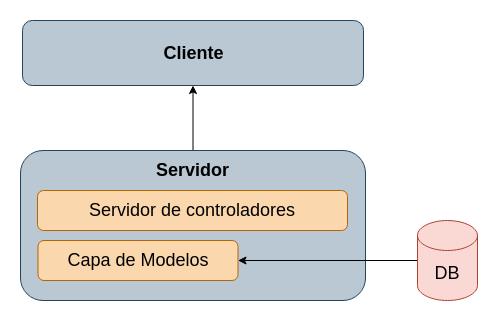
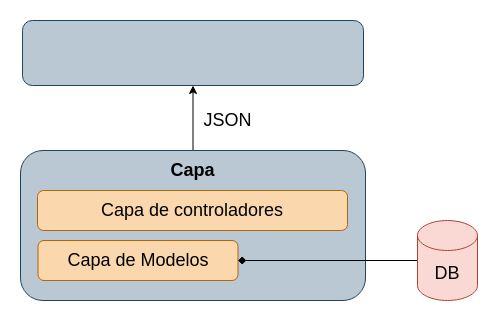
- <mxCell id="5" value="Cliente" style="text;html=1;align=center;verticalAlign=middle;resizable=0;points=[];autosize=1;strokeColor=none;fillColor=none;fontStyle=1;fontSize=18;" parent="1" vertex="1"><mxGeometry x="152.5" y="32.5" width="80" height="40" as="geometry" /></mxCell>
+ <mxCell id="7" value="JSON" style="text;html=1;align=center;verticalAlign=middle;resizable=0;points=[];autosize=1;strokeColor=none;fillColor=none;fontSize=18;" parent="1" vertex="1"><mxGeometry x="192" y="100" width="70" height="40" as="geometry" /></mxCell>
- <mxCell id="6" value="Servidor" style="text;html=1;align=center;verticalAlign=middle;resizable=0;points=[];autosize=1;strokeColor=none;fillColor=none;fontStyle=1;fontSize=18;" parent="1" vertex="1"><mxGeometry x="142" y="150" width="100" height="40" as="geometry" /></mxCell>
+ <mxCell id="6" value="Capa" style="text;html=1;align=center;verticalAlign=middle;resizable=0;points=[];autosize=1;strokeColor=none;fillColor=none;fontStyle=1;fontSize=18;" parent="1" vertex="1"><mxGeometry x="142" y="150" width="100" height="40" as="geometry" /></mxCell>
- <mxCell id="8" value="Servidor de controladores" style="rounded=1;whiteSpace=wrap;html=1;fillColor=#fad7ac;strokeColor=#b46504;fontSize=18;" parent="1" vertex="1"><mxGeometry x="37" y="190" width="310" height="40" as="geometry" /></mxCell>
+ <mxCell id="8" value="Capa de controladores" style="rounded=1;whiteSpace=wrap;html=1;fillColor=#fad7ac;strokeColor=#b46504;fontSize=18;" parent="1" vertex="1"><mxGeometry x="37" y="190" width="310" height="40" as="geometry" /></mxCell>
- <mxCell id="10" style="edgeStyle=orthogonalEdgeStyle;rounded=0;orthogonalLoop=1;jettySize=auto;html=1;fontSize=18;" parent="1" source="11" target="9" edge="1"><mxGeometry relative="1" as="geometry" /></mxCell>
+ <mxCell id="10" style="edgeStyle=orthogonalEdgeStyle;rounded=0;orthogonalLoop=1;jettySize=auto;html=1;fontSize=18;endArrow=diamond;" parent="1" source="11" target="9" edge="1"><mxGeometry relative="1" as="geometry" /></mxCell>
